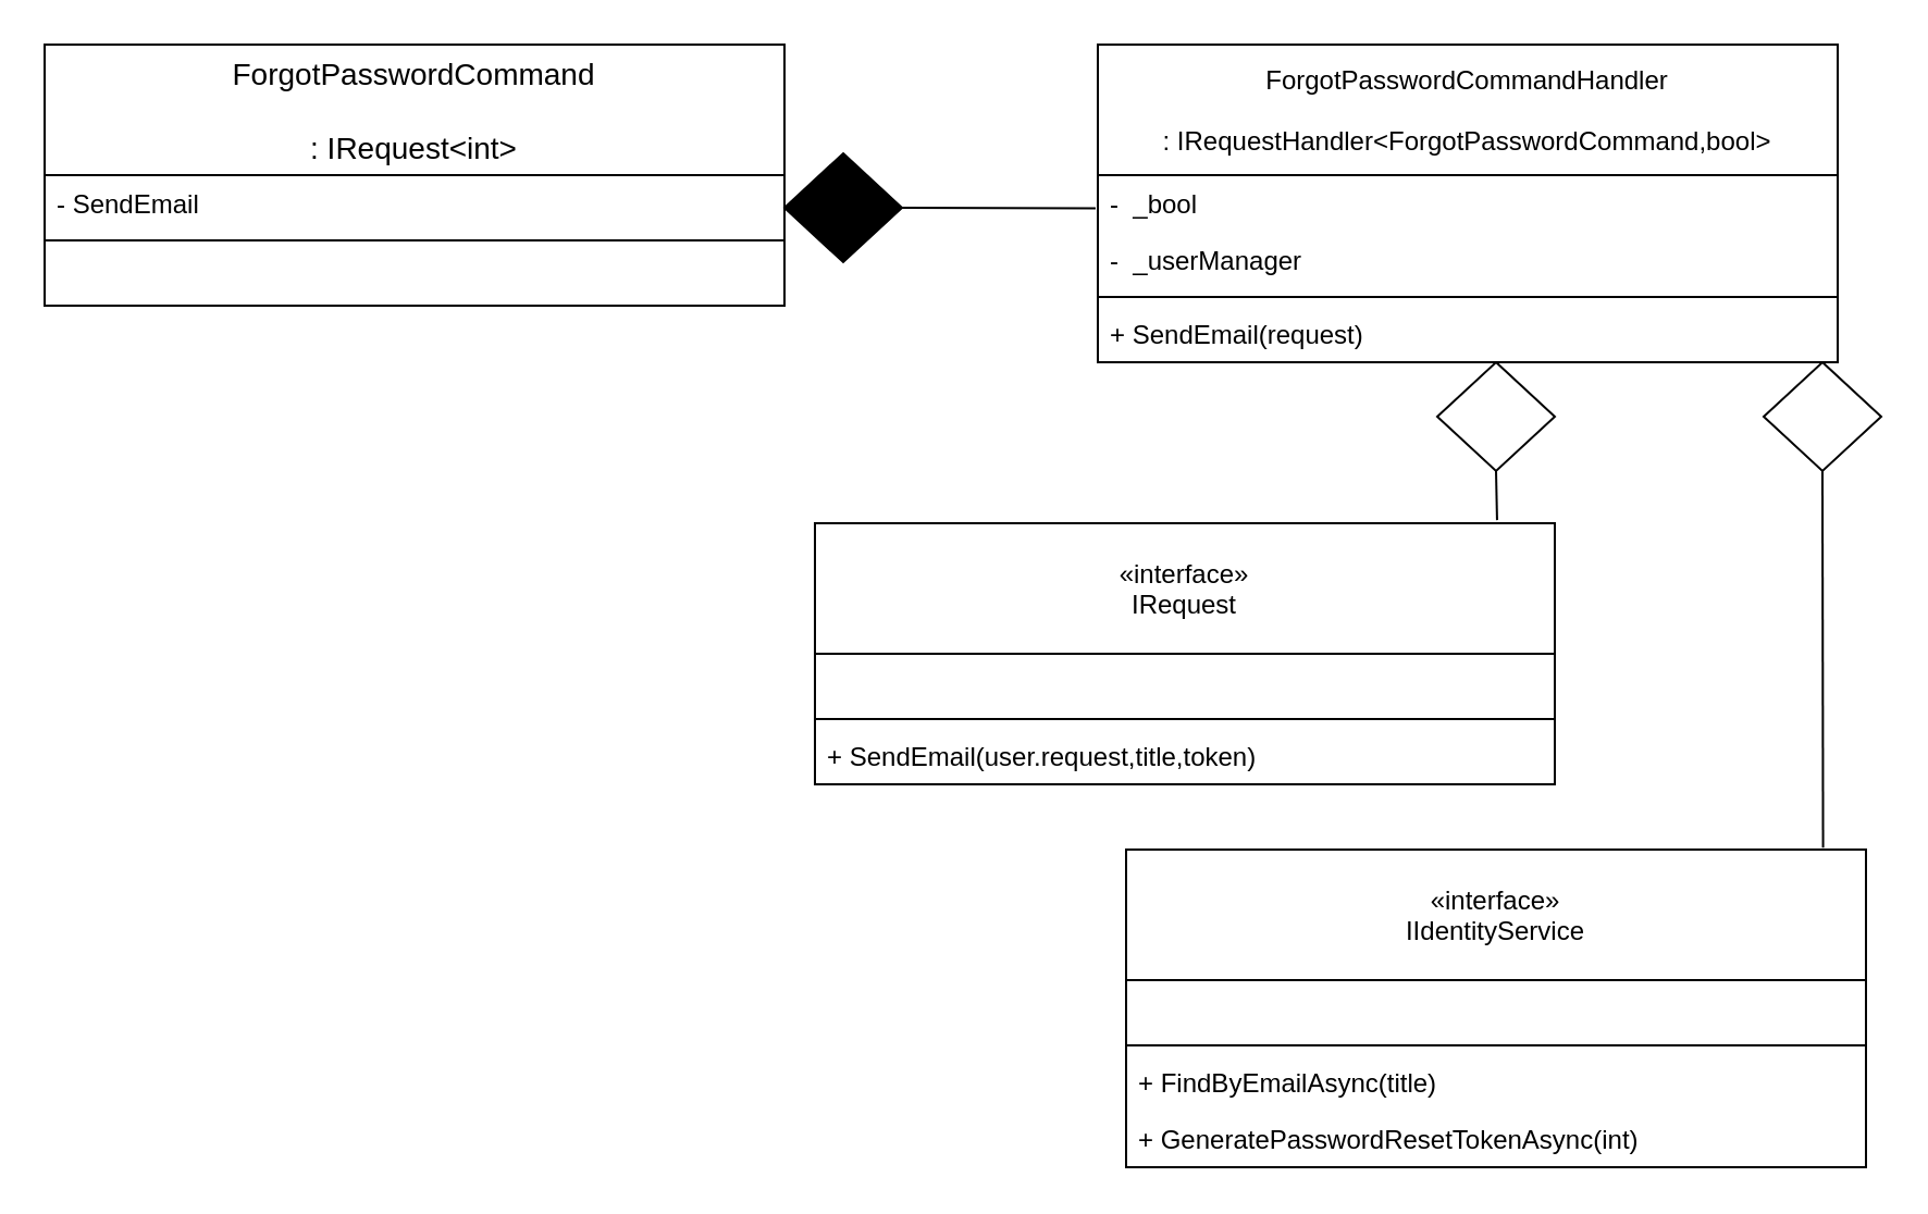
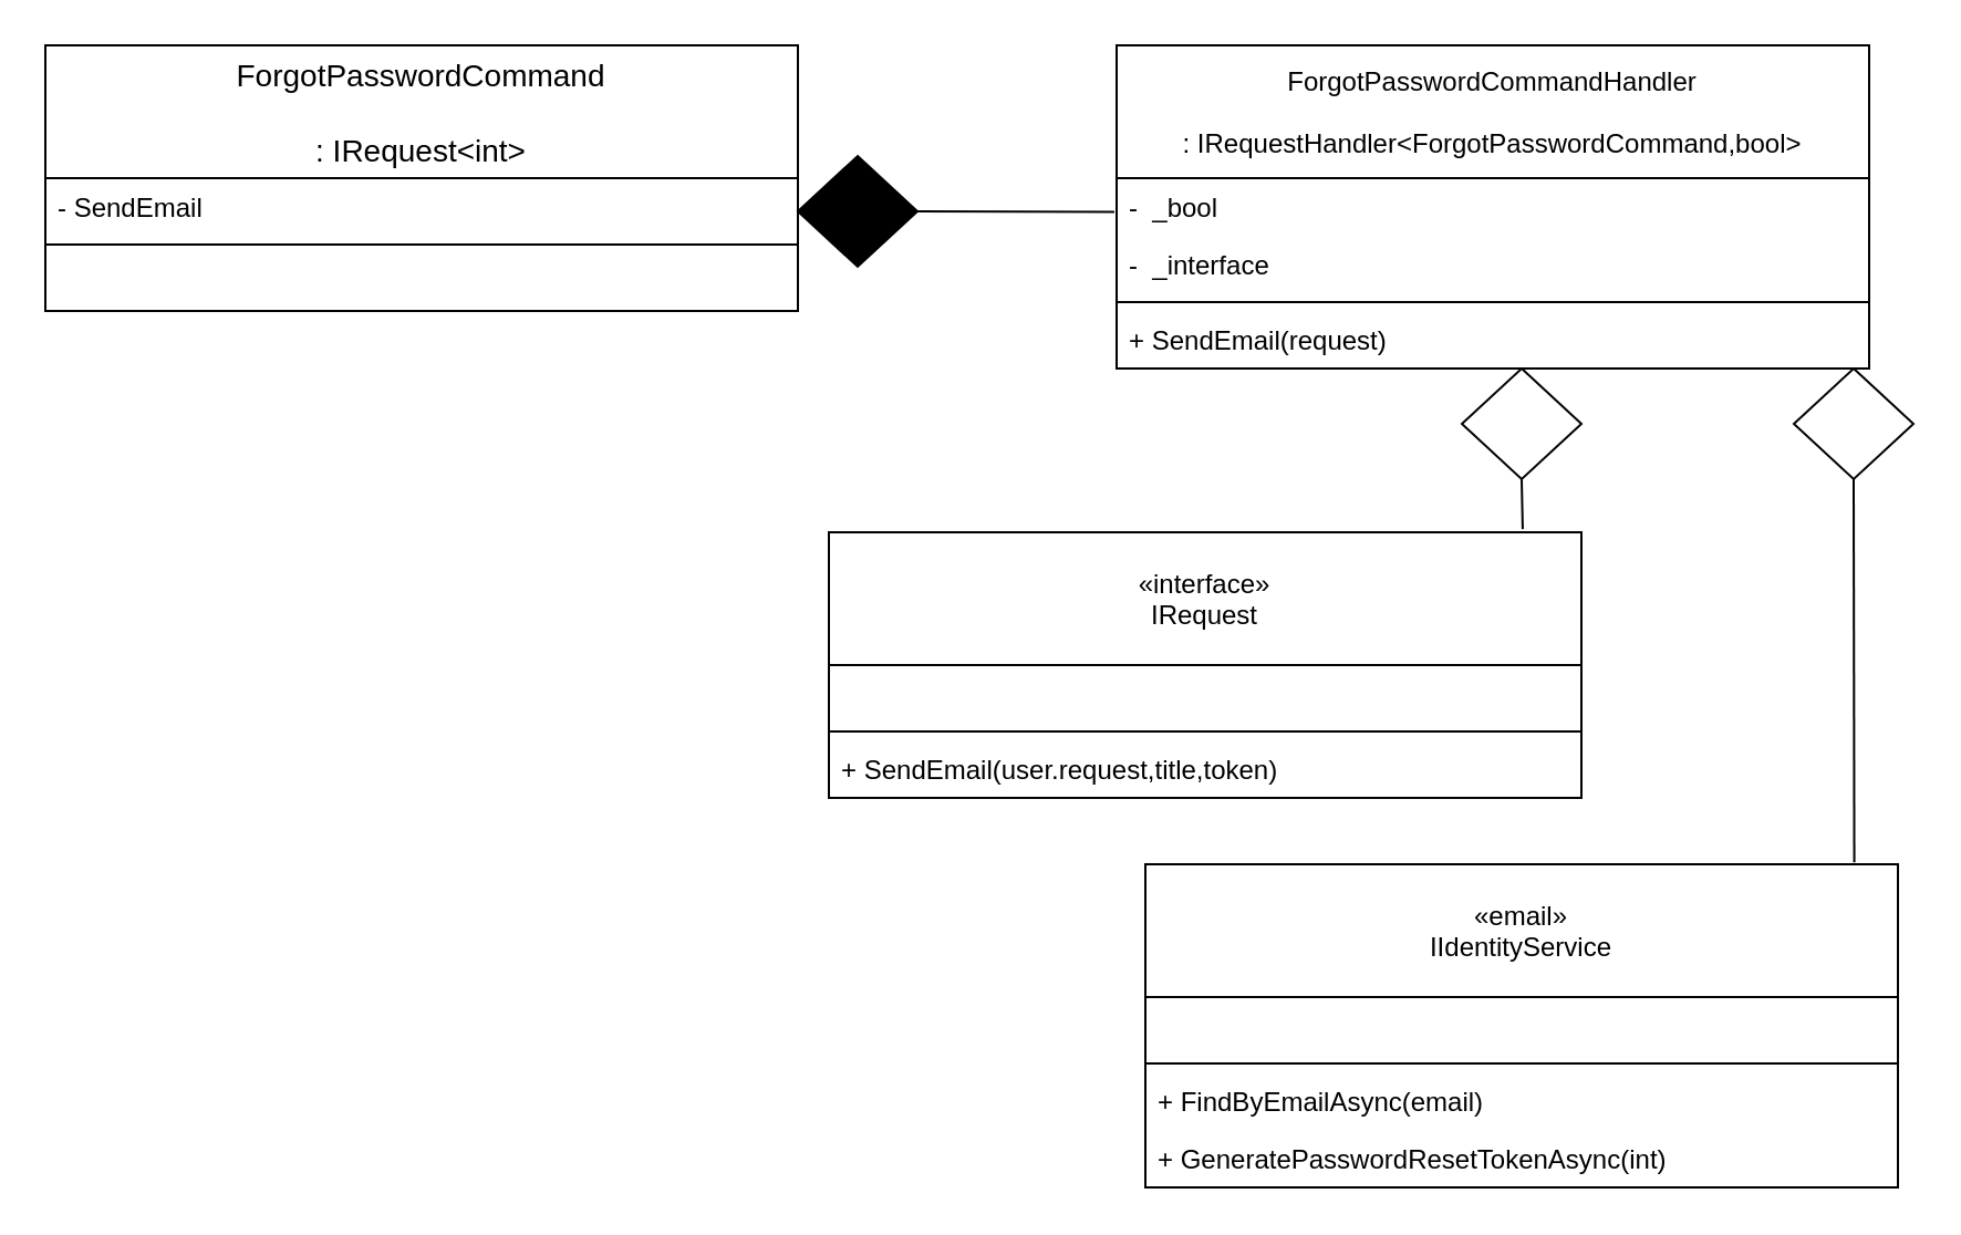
- <mxCell id="14" value="-  _userManager" style="text;strokeColor=none;fillColor=none;align=left;verticalAlign=top;spacingLeft=4;spacingRight=4;overflow=hidden;rotatable=0;points=[[0,0.5],[1,0.5]];portConstraint=eastwest;" parent="12" vertex="1"><mxGeometry y="86" width="340" height="26" as="geometry" /></mxCell>
+ <mxCell id="14" value="-  _interface" style="text;strokeColor=none;fillColor=none;align=left;verticalAlign=top;spacingLeft=4;spacingRight=4;overflow=hidden;rotatable=0;points=[[0,0.5],[1,0.5]];portConstraint=eastwest;" parent="12" vertex="1"><mxGeometry y="86" width="340" height="26" as="geometry" /></mxCell>
- <mxCell id="17" value="«interface»&#10;IIdentityService" style="swimlane;fontStyle=0;childLayout=stackLayout;horizontal=1;startSize=60;fillColor=none;horizontalStack=0;resizeParent=1;resizeParentMax=0;resizeLast=0;collapsible=1;marginBottom=0;" parent="1" vertex="1"><mxGeometry x="517" y="390" width="340" height="146" as="geometry" /></mxCell>
+ <mxCell id="17" value="«email»&#10;IIdentityService" style="swimlane;fontStyle=0;childLayout=stackLayout;horizontal=1;startSize=60;fillColor=none;horizontalStack=0;resizeParent=1;resizeParentMax=0;resizeLast=0;collapsible=1;marginBottom=0;" parent="1" vertex="1"><mxGeometry x="517" y="390" width="340" height="146" as="geometry" /></mxCell>
- <mxCell id="20" value="+ FindByEmailAsync(title)" style="text;strokeColor=none;fillColor=none;align=left;verticalAlign=top;spacingLeft=4;spacingRight=4;overflow=hidden;rotatable=0;points=[[0,0.5],[1,0.5]];portConstraint=eastwest;" vertex="1" parent="17"><mxGeometry y="94" width="340" height="26" as="geometry" /></mxCell>
+ <mxCell id="20" value="+ FindByEmailAsync(email)" style="text;strokeColor=none;fillColor=none;align=left;verticalAlign=top;spacingLeft=4;spacingRight=4;overflow=hidden;rotatable=0;points=[[0,0.5],[1,0.5]];portConstraint=eastwest;" vertex="1" parent="17"><mxGeometry y="94" width="340" height="26" as="geometry" /></mxCell>
